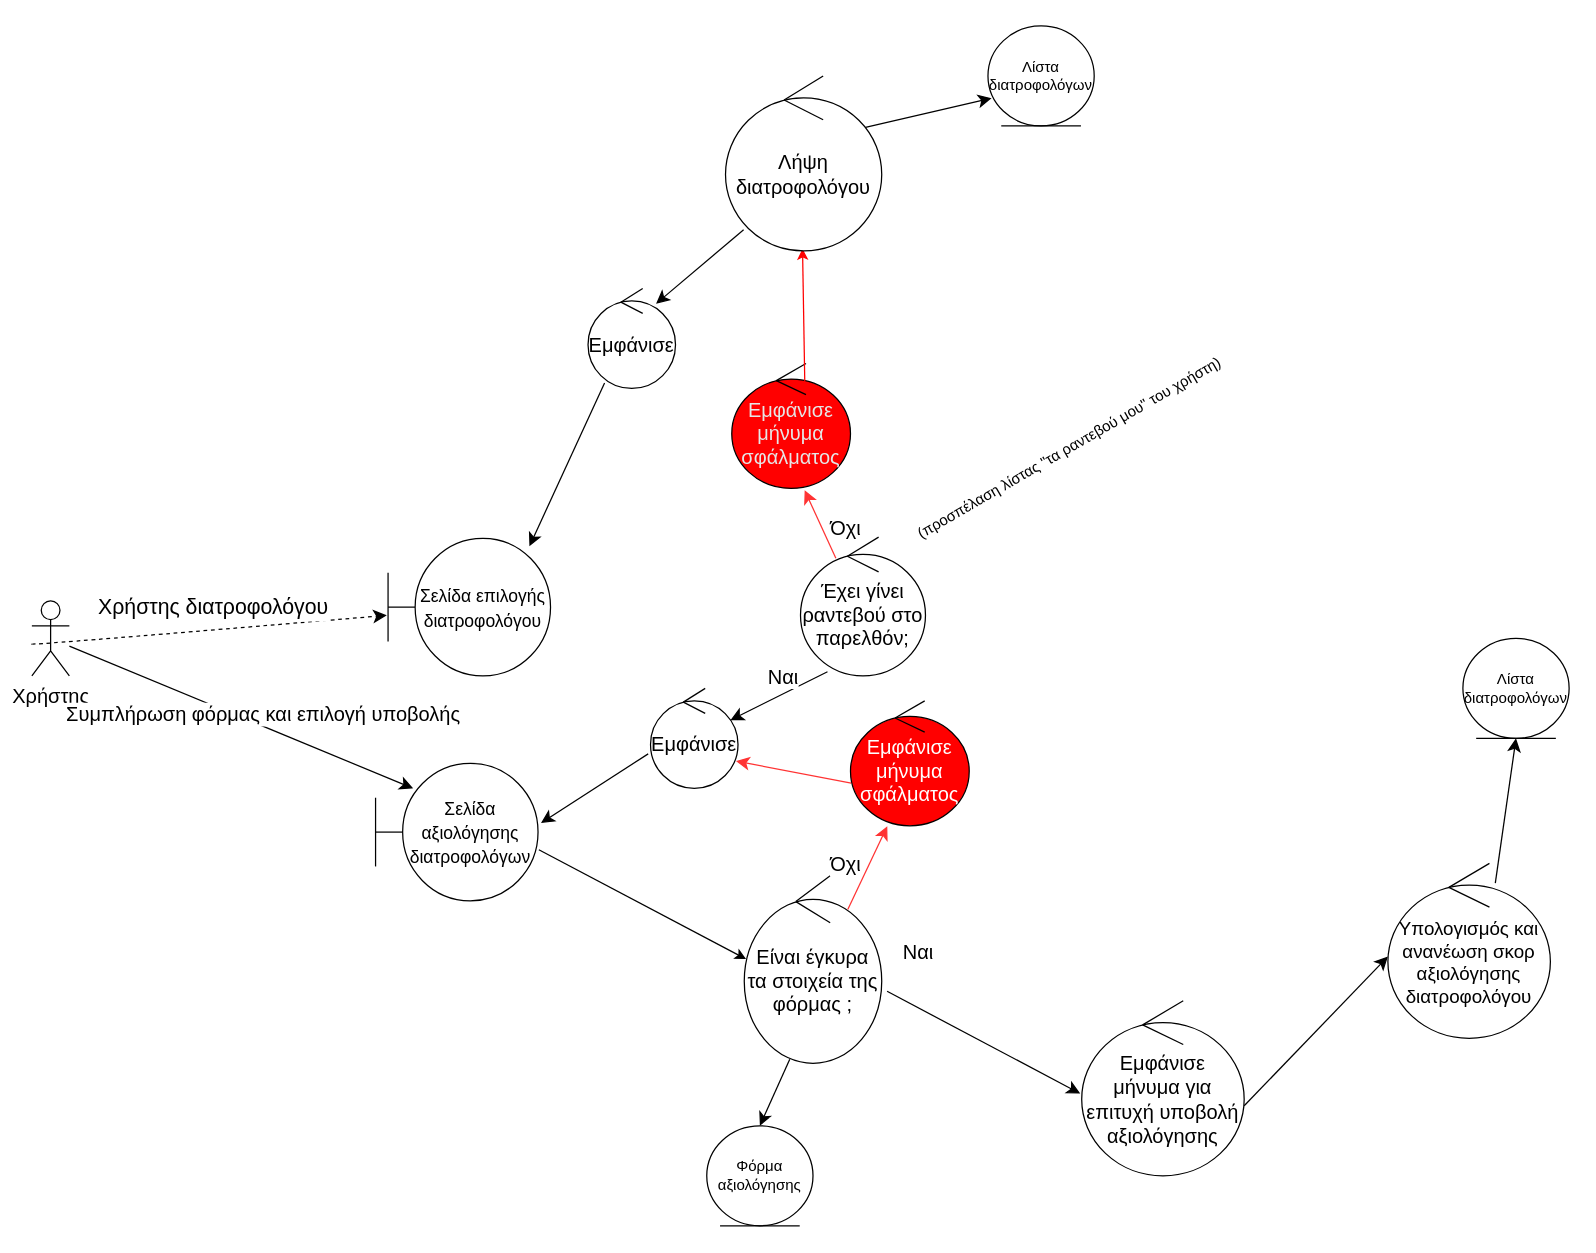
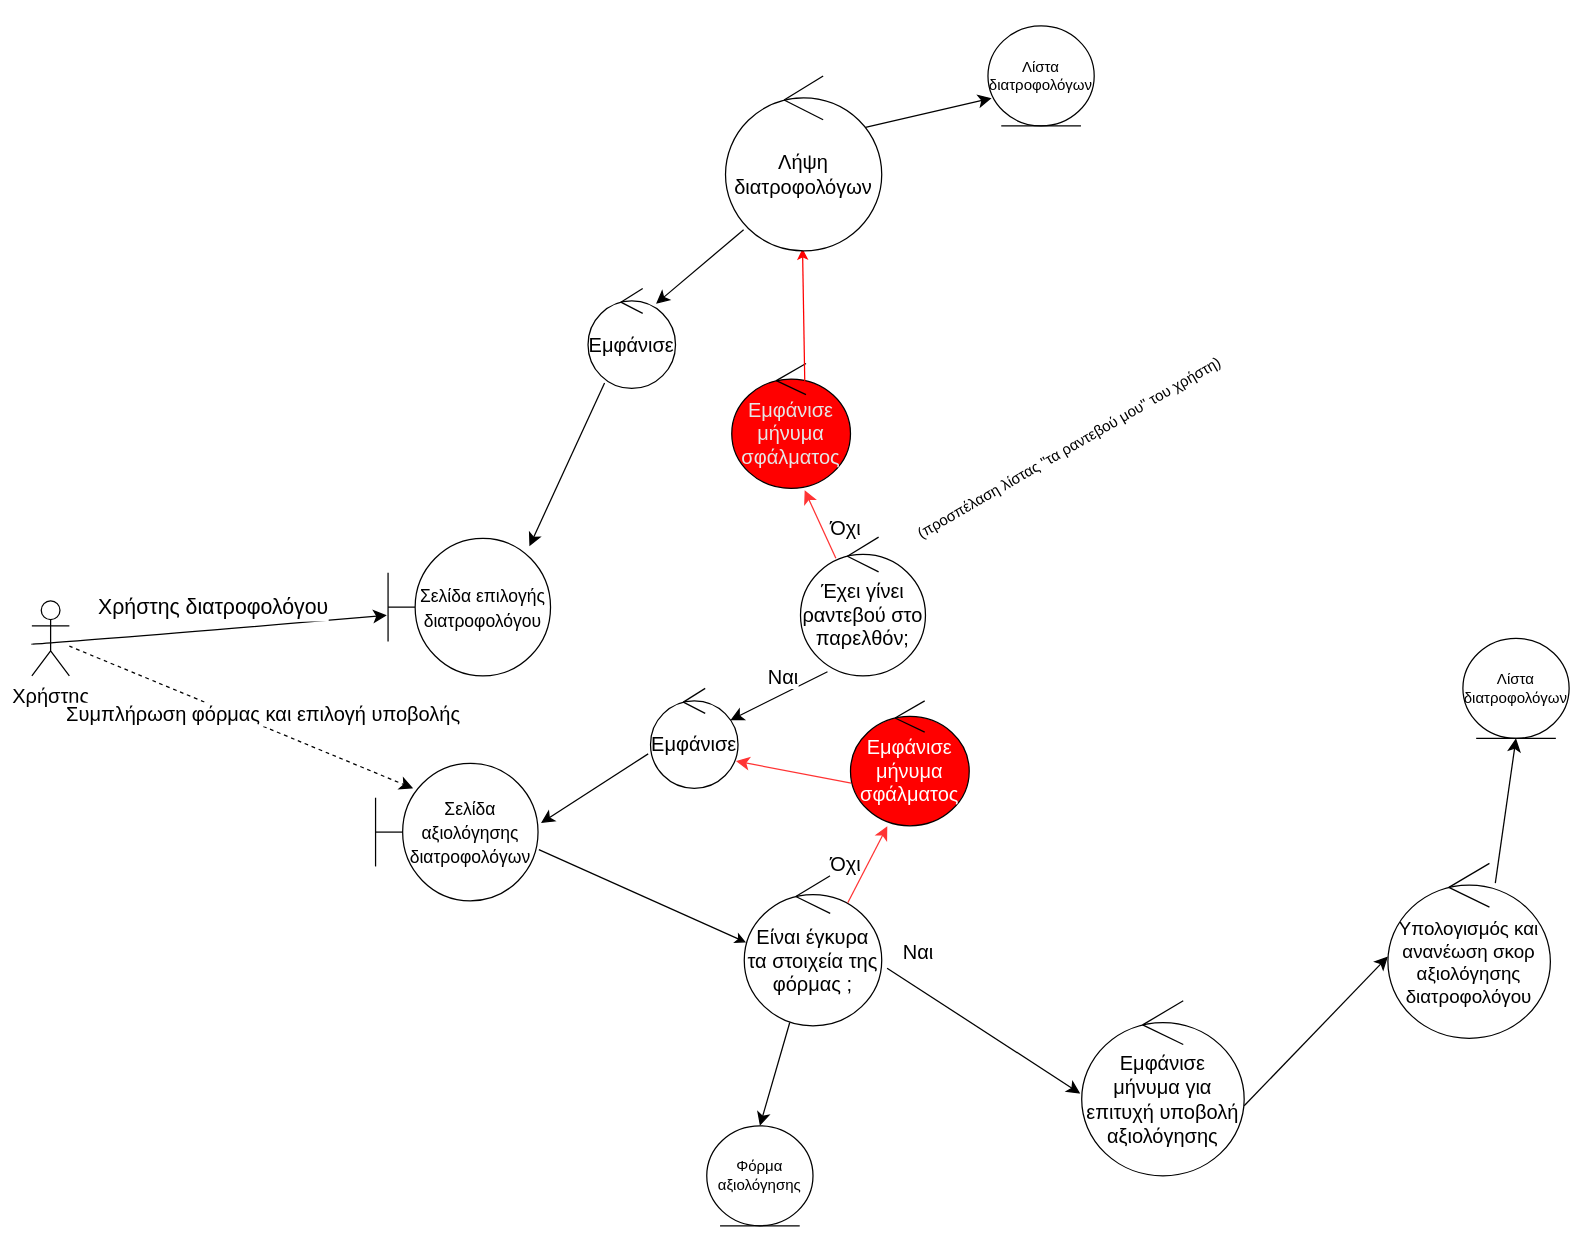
- <mxCell id="37" value="&lt;font&gt;Λήψη διατροφολόγου&lt;/font&gt;" style="ellipse;shape=umlControl;whiteSpace=wrap;html=1;fontSize=16;strokeColor=#000000;fontColor=#000000;" parent="1" vertex="1"><mxGeometry x="580" y="60" width="125" height="140" as="geometry" /></mxCell>
+ <mxCell id="37" value="&lt;font&gt;Λήψη διατροφολόγων&lt;/font&gt;" style="ellipse;shape=umlControl;whiteSpace=wrap;html=1;fontSize=16;strokeColor=#000000;fontColor=#000000;" parent="1" vertex="1"><mxGeometry x="580" y="60" width="125" height="140" as="geometry" /></mxCell>
- <mxCell id="2" value="" style="edgeStyle=none;curved=1;rounded=0;orthogonalLoop=1;jettySize=auto;html=1;fontSize=12;startSize=8;endSize=8;strokeColor=#000000;entryX=-0.008;entryY=0.56;entryDx=0;entryDy=0;entryPerimeter=0;dashed=1;" parent="1" source="3" target="6" edge="1"><mxGeometry relative="1" as="geometry"><Array as="points"><mxPoint x="20" y="516" /></Array><mxPoint x="167.5" y="516" as="targetPoint" /></mxGeometry></mxCell>
+ <mxCell id="2" value="" style="edgeStyle=none;curved=1;rounded=0;orthogonalLoop=1;jettySize=auto;html=1;fontSize=12;startSize=8;endSize=8;strokeColor=#000000;entryX=-0.008;entryY=0.56;entryDx=0;entryDy=0;entryPerimeter=0;" parent="1" source="3" target="6" edge="1"><mxGeometry relative="1" as="geometry"><Array as="points"><mxPoint x="20" y="516" /></Array><mxPoint x="167.5" y="516" as="targetPoint" /></mxGeometry></mxCell>
- <mxCell id="16" value="" style="edgeStyle=none;curved=1;rounded=0;orthogonalLoop=1;jettySize=auto;html=1;fontSize=12;startSize=8;endSize=8;strokeColor=#000000;entryX=0.231;entryY=0.182;entryDx=0;entryDy=0;entryPerimeter=0;" parent="1" source="3" target="14" edge="1"><mxGeometry relative="1" as="geometry"><Array as="points" /><mxPoint x="319" y="502" as="targetPoint" /><mxPoint x="30" y="526" as="sourcePoint" /></mxGeometry></mxCell>
+ <mxCell id="16" value="" style="edgeStyle=none;curved=1;rounded=0;orthogonalLoop=1;jettySize=auto;html=1;fontSize=12;startSize=8;endSize=8;strokeColor=#000000;entryX=0.231;entryY=0.182;entryDx=0;entryDy=0;entryPerimeter=0;dashed=1;" parent="1" source="3" target="14" edge="1"><mxGeometry relative="1" as="geometry"><Array as="points" /><mxPoint x="319" y="502" as="targetPoint" /><mxPoint x="30" y="526" as="sourcePoint" /></mxGeometry></mxCell>
- <mxCell id="19" value="&lt;font&gt;Είναι έγκυρα τα στοιχεία της φόρμας ;&lt;/font&gt;" style="ellipse;shape=umlControl;whiteSpace=wrap;html=1;fontSize=16;strokeColor=#000000;fontColor=#000000;" parent="1" vertex="1"><mxGeometry x="595" y="700" width="110" height="150" as="geometry" /></mxCell>
+ <mxCell id="19" value="&lt;font&gt;Είναι έγκυρα τα στοιχεία της φόρμας ;&lt;/font&gt;" style="ellipse;shape=umlControl;whiteSpace=wrap;html=1;fontSize=16;strokeColor=#000000;fontColor=#000000;" parent="1" vertex="1"><mxGeometry x="595" y="700" width="110" height="120" as="geometry" /></mxCell>
